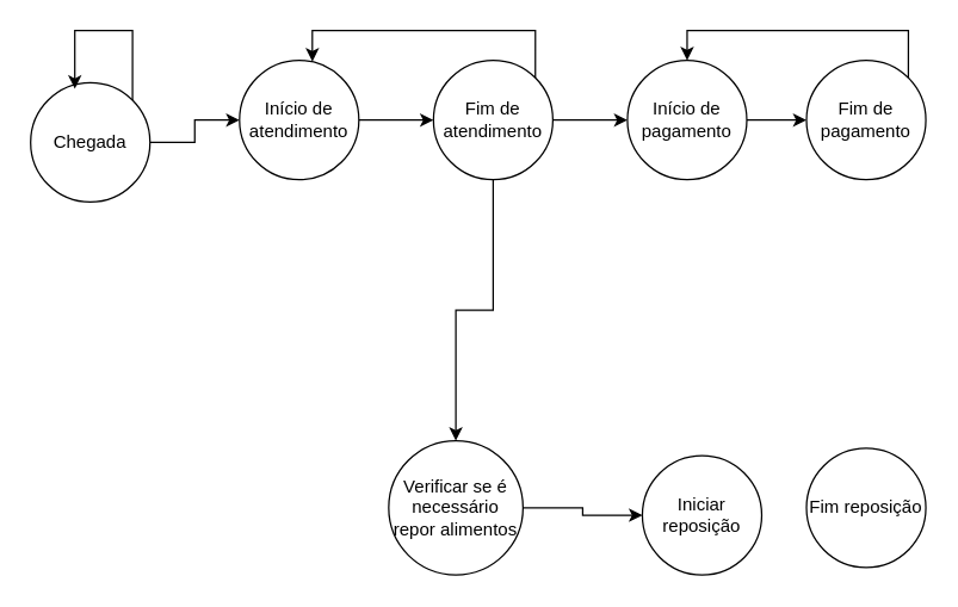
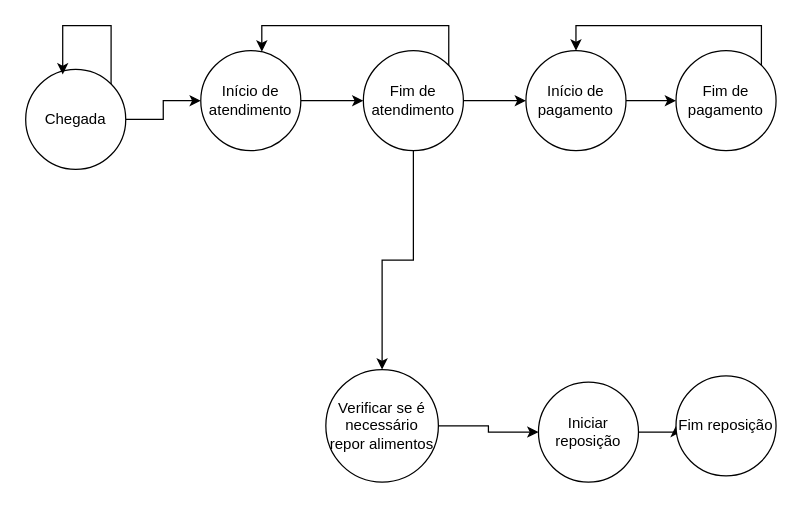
+ <mxCell id="17" style="edgeStyle=orthogonalEdgeStyle;rounded=0;orthogonalLoop=1;jettySize=auto;html=1;exitX=1;exitY=0.5;exitDx=0;exitDy=0;entryX=0;entryY=0.5;entryDx=0;entryDy=0;" edge="1" parent="1" source="18" target="19"><mxGeometry relative="1" as="geometry" /></mxCell>
